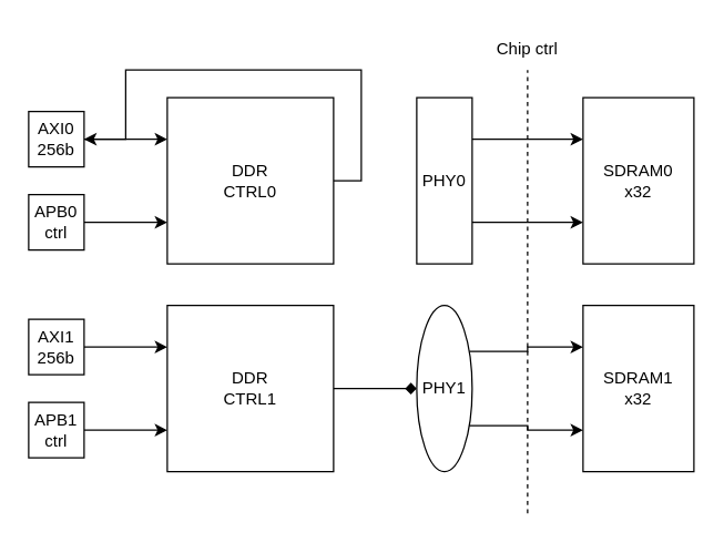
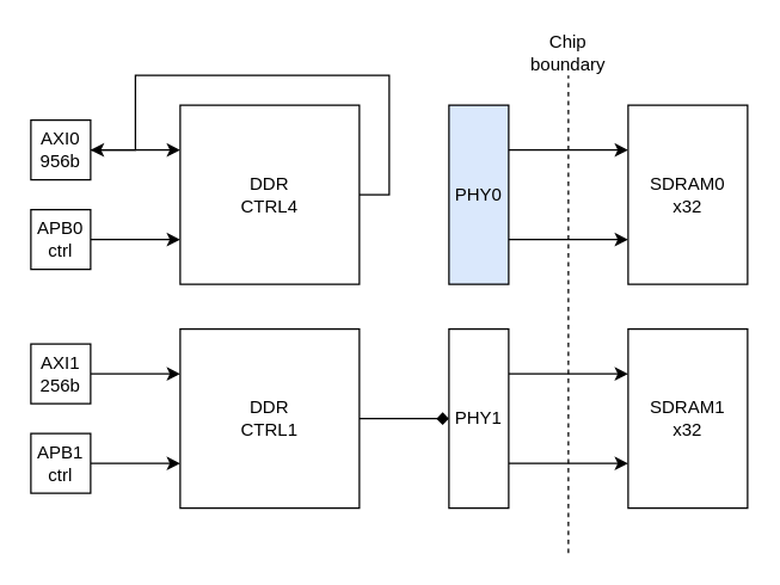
- <mxCell id="19" value="Chip ctrl" style="text;html=1;strokeColor=none;fillColor=none;align=center;verticalAlign=middle;whiteSpace=wrap;rounded=0;" parent="1" vertex="1"><mxGeometry x="340" y="20" width="80" height="30" as="geometry" /></mxCell>
+ <mxCell id="19" value="Chip boundary" style="text;html=1;strokeColor=none;fillColor=none;align=center;verticalAlign=middle;whiteSpace=wrap;rounded=0;" parent="1" vertex="1"><mxGeometry x="340" y="20" width="80" height="30" as="geometry" /></mxCell>
- <mxCell id="9" value="AXI0&lt;br&gt;256b" style="rounded=0;whiteSpace=wrap;html=1;" parent="1" vertex="1"><mxGeometry x="20" y="80" width="40" height="40" as="geometry" /></mxCell>
+ <mxCell id="9" value="AXI0&lt;br&gt;956b" style="rounded=0;whiteSpace=wrap;html=1;" parent="1" vertex="1"><mxGeometry x="20" y="80" width="40" height="40" as="geometry" /></mxCell>
- <mxCell id="3" value="DDR&lt;br&gt;CTRL0" style="rounded=0;whiteSpace=wrap;html=1;" parent="1" vertex="1"><mxGeometry x="120" y="70" width="120" height="120" as="geometry" /></mxCell>
+ <mxCell id="3" value="DDR&lt;br&gt;CTRL4" style="rounded=0;whiteSpace=wrap;html=1;" parent="1" vertex="1"><mxGeometry x="120" y="70" width="120" height="120" as="geometry" /></mxCell>
- <mxCell id="7" value="PHY0" style="rounded=0;whiteSpace=wrap;html=1;" parent="1" vertex="1"><mxGeometry x="300" y="70" width="40" height="120" as="geometry" /></mxCell>
+ <mxCell id="7" value="PHY0" style="rounded=0;whiteSpace=wrap;html=1;fillColor=#dae8fc;" parent="1" vertex="1"><mxGeometry x="300" y="70" width="40" height="120" as="geometry" /></mxCell>
- <mxCell id="15" value="PHY1" style="ellipse;whiteSpace=wrap;html=1;" parent="1" vertex="1"><mxGeometry x="300" y="220" width="40" height="120" as="geometry" /></mxCell>
+ <mxCell id="15" value="PHY1" style="rounded=0;whiteSpace=wrap;html=1;" parent="1" vertex="1"><mxGeometry x="300" y="220" width="40" height="120" as="geometry" /></mxCell>
